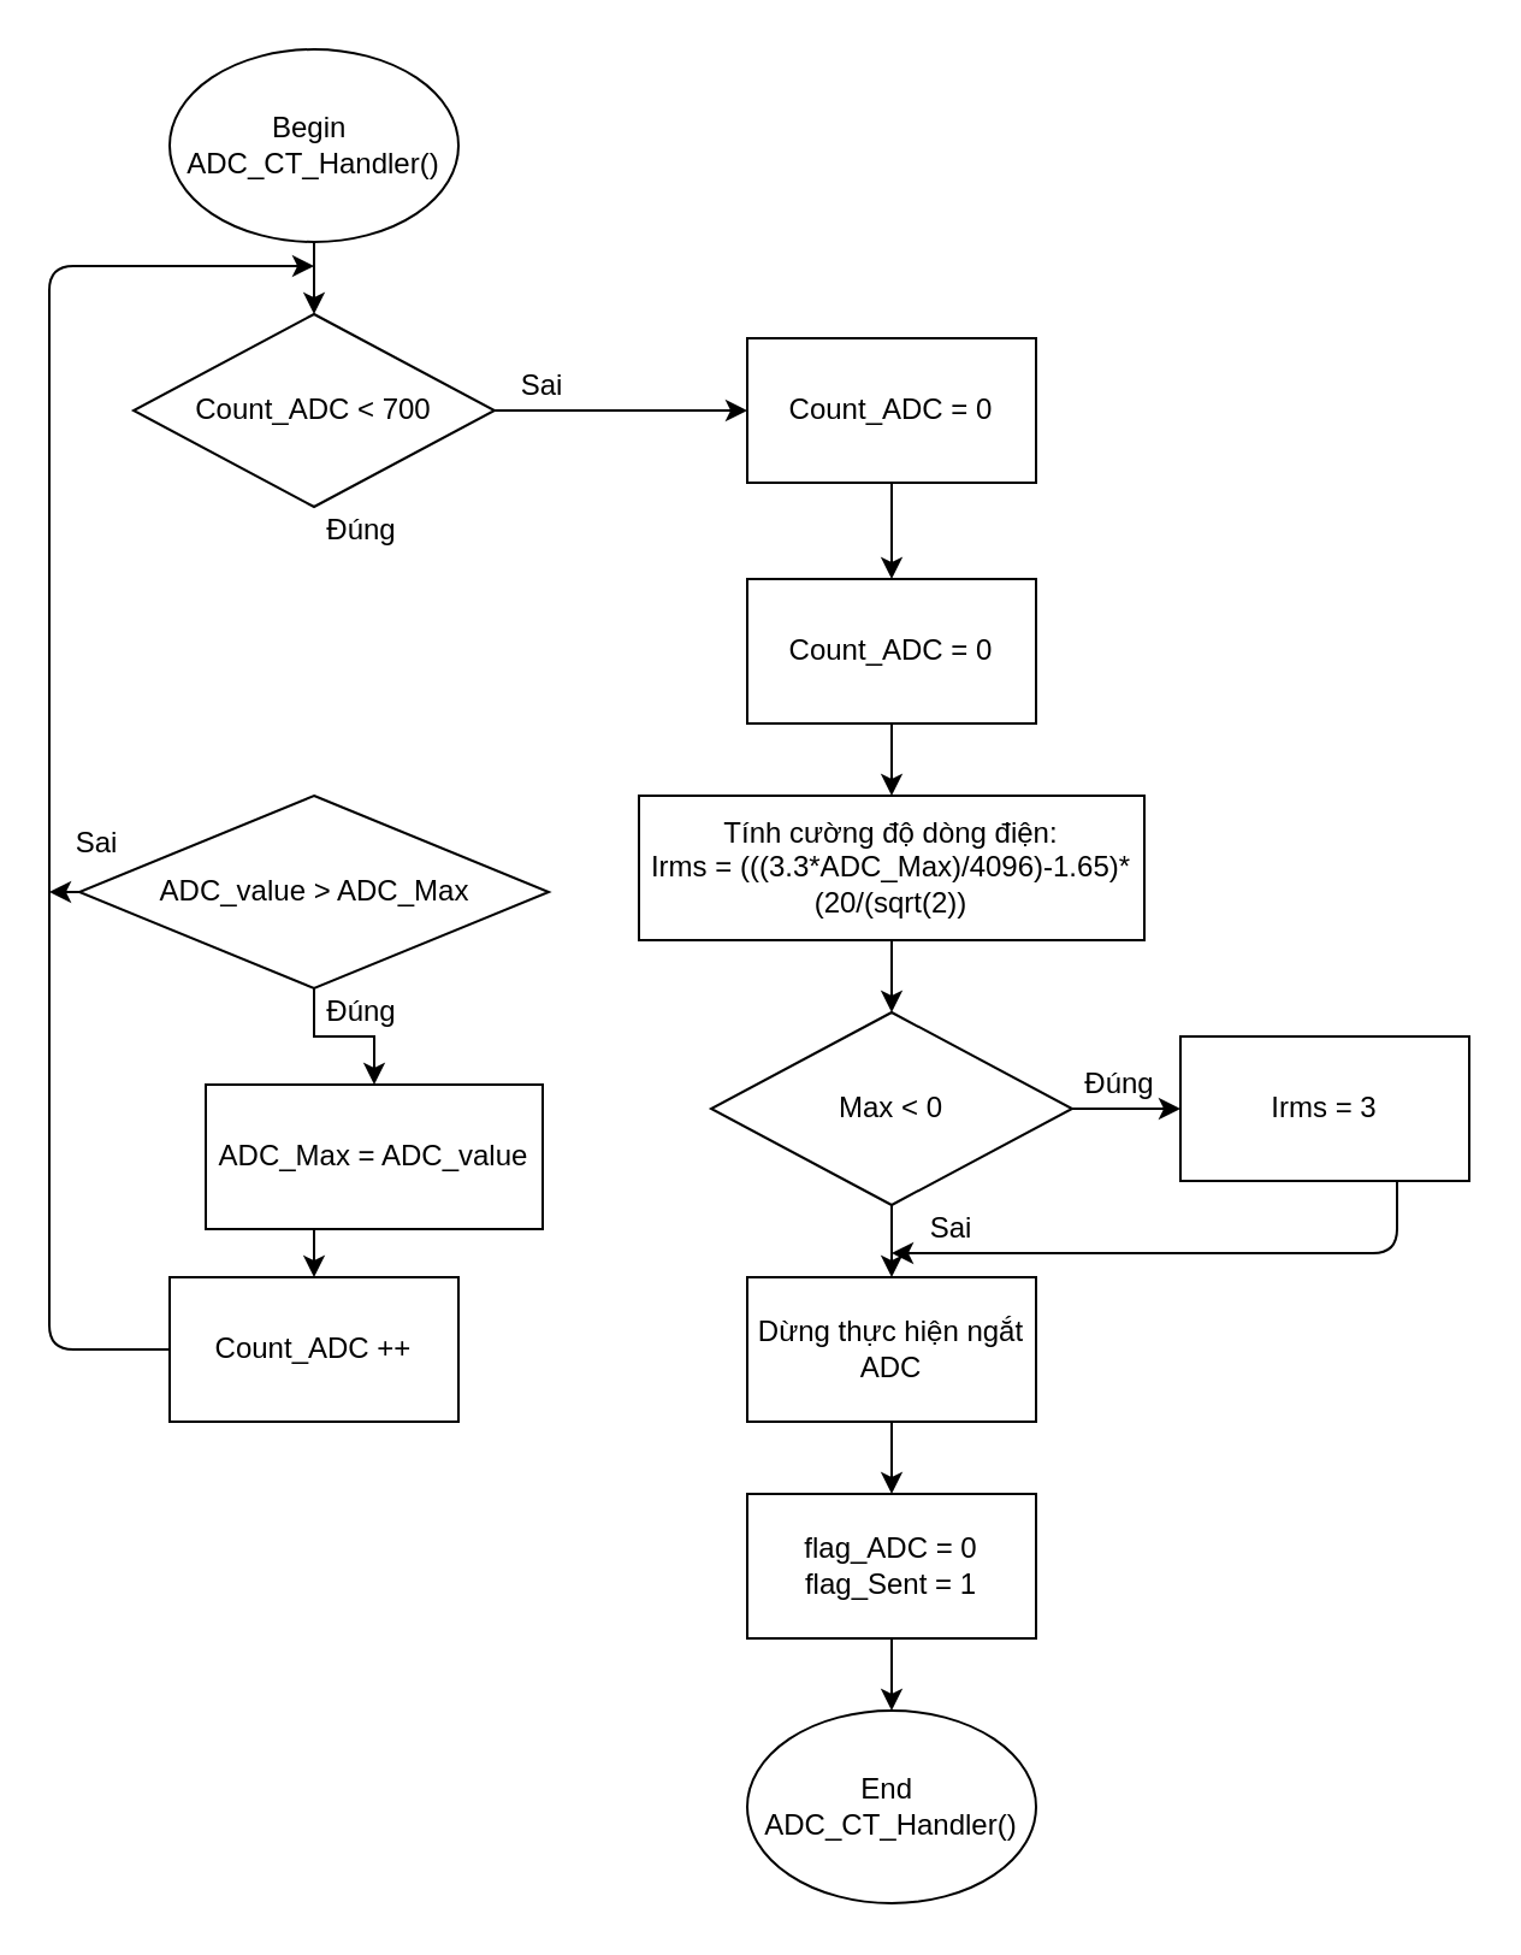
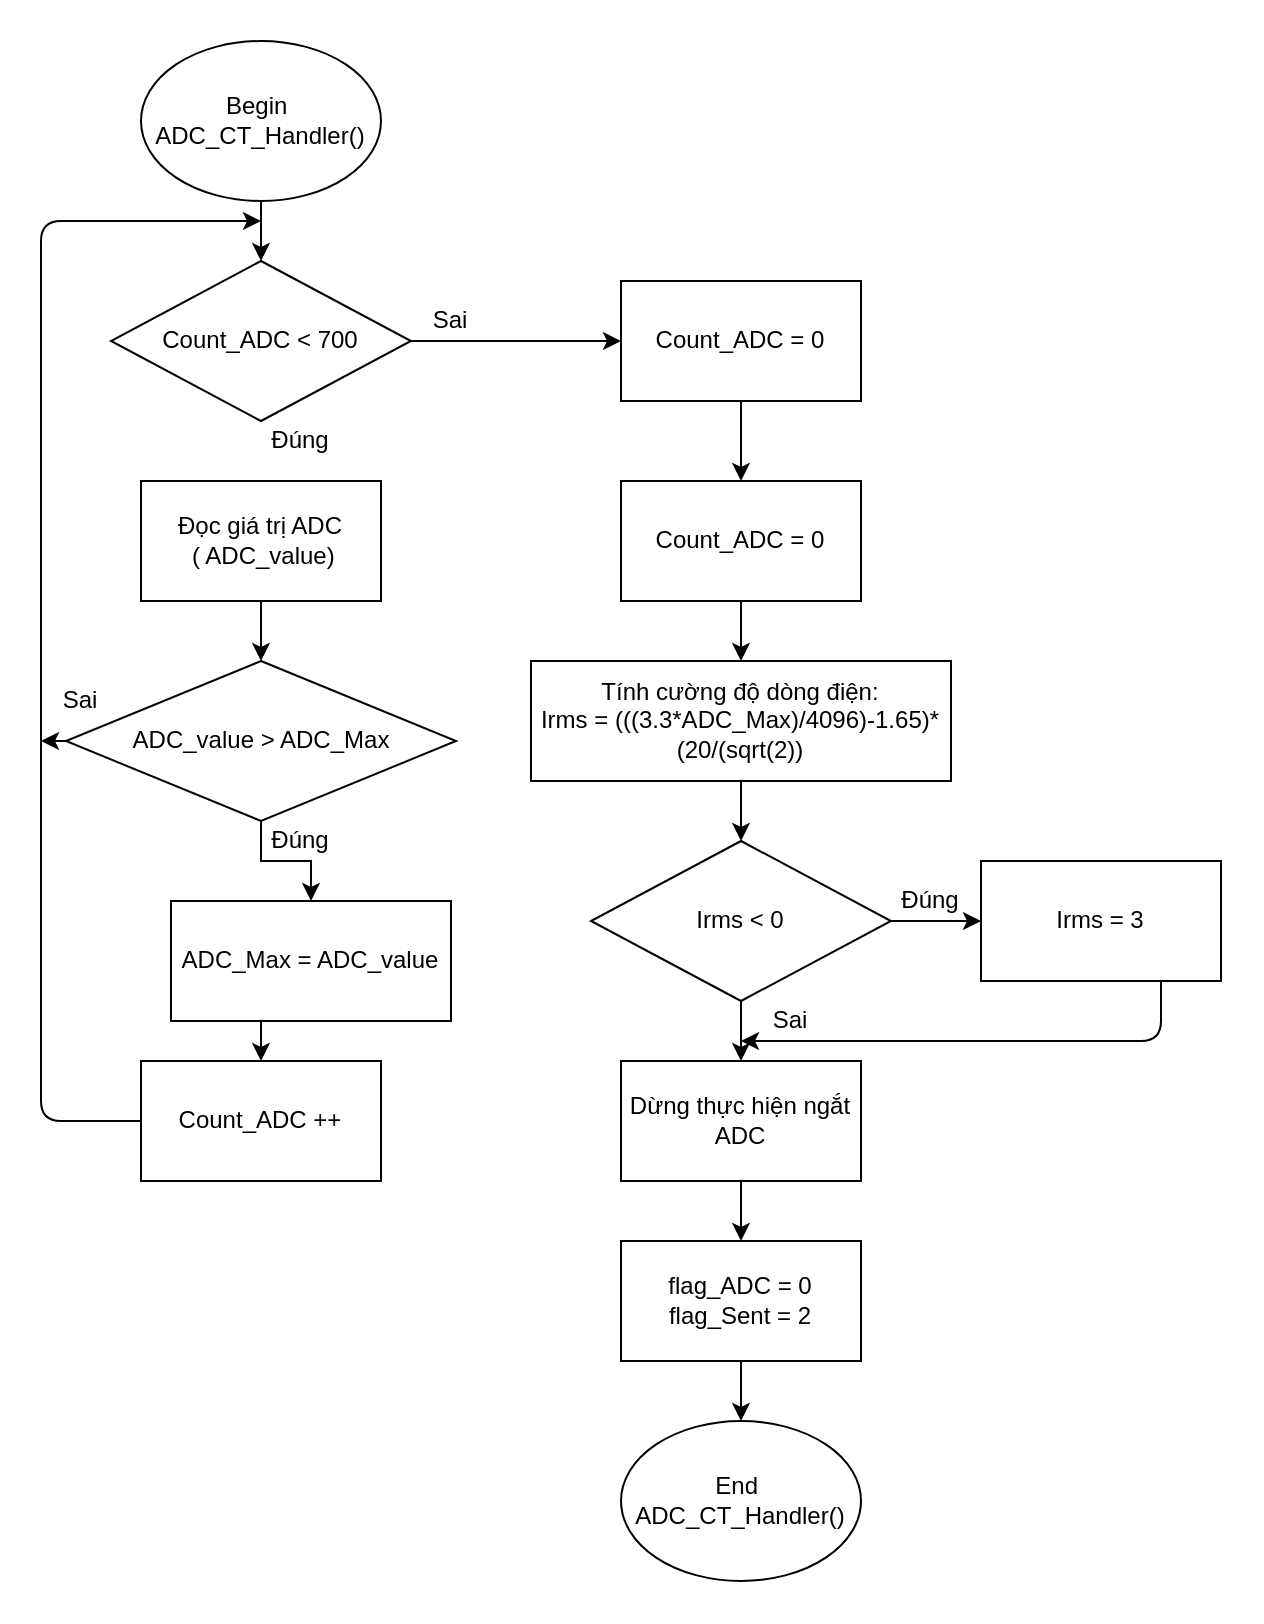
+ <mxCell id="7" value="Đọc giá trị ADC&lt;br&gt;&amp;nbsp;( ADC_value)" style="rounded=0;whiteSpace=wrap;html=1;" vertex="1" parent="1"><mxGeometry x="70" y="240" width="120" height="60" as="geometry" /></mxCell>
+ <mxCell id="6" style="edgeStyle=orthogonalEdgeStyle;rounded=0;orthogonalLoop=1;jettySize=auto;html=1;exitX=0.5;exitY=1;exitDx=0;exitDy=0;entryX=0.5;entryY=0;entryDx=0;entryDy=0;" edge="1" parent="1" source="7" target="10"><mxGeometry relative="1" as="geometry" /></mxCell>
- <mxCell id="23" value="Max &amp;lt; 0" style="rhombus;whiteSpace=wrap;html=1;" vertex="1" parent="1"><mxGeometry x="295" y="420" width="150" height="80" as="geometry" /></mxCell>
+ <mxCell id="23" value="Irms &amp;lt; 0" style="rhombus;whiteSpace=wrap;html=1;" vertex="1" parent="1"><mxGeometry x="295" y="420" width="150" height="80" as="geometry" /></mxCell>
- <mxCell id="29" value="flag_ADC = 0&lt;br&gt;flag_Sent = 1" style="rounded=0;whiteSpace=wrap;html=1;" vertex="1" parent="1"><mxGeometry x="310" y="620" width="120" height="60" as="geometry" /></mxCell>
+ <mxCell id="29" value="flag_ADC = 0&lt;br&gt;flag_Sent = 2" style="rounded=0;whiteSpace=wrap;html=1;" vertex="1" parent="1"><mxGeometry x="310" y="620" width="120" height="60" as="geometry" /></mxCell>
